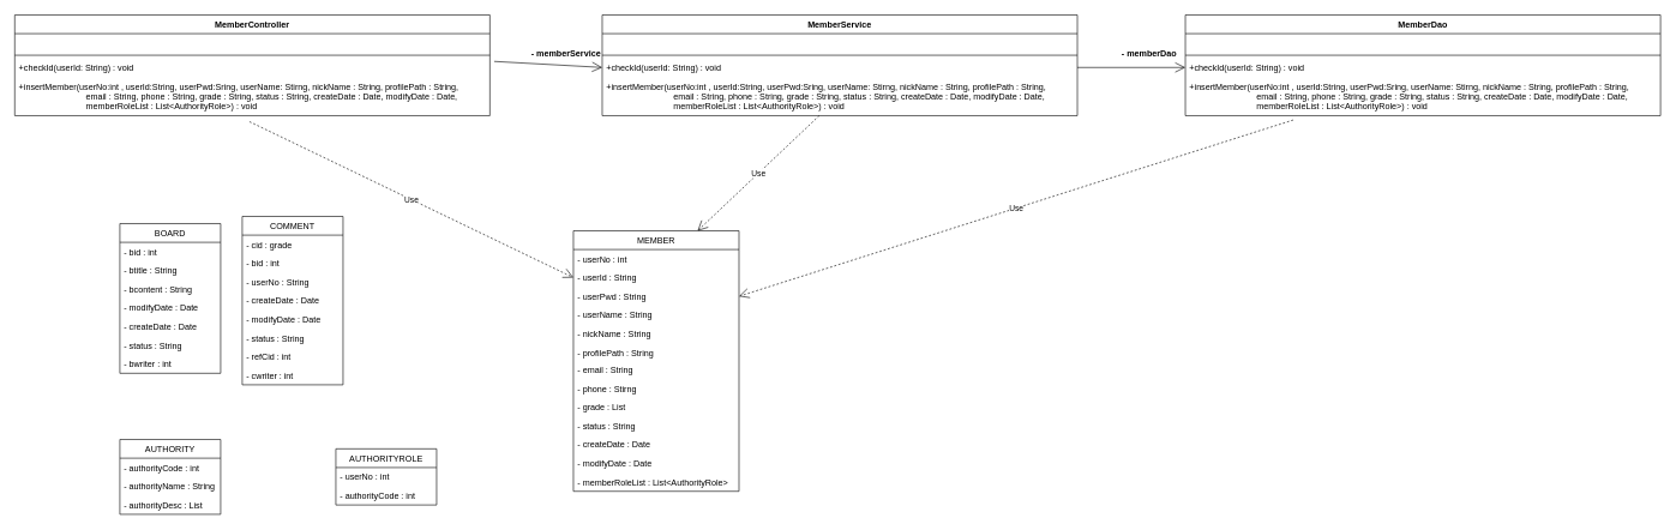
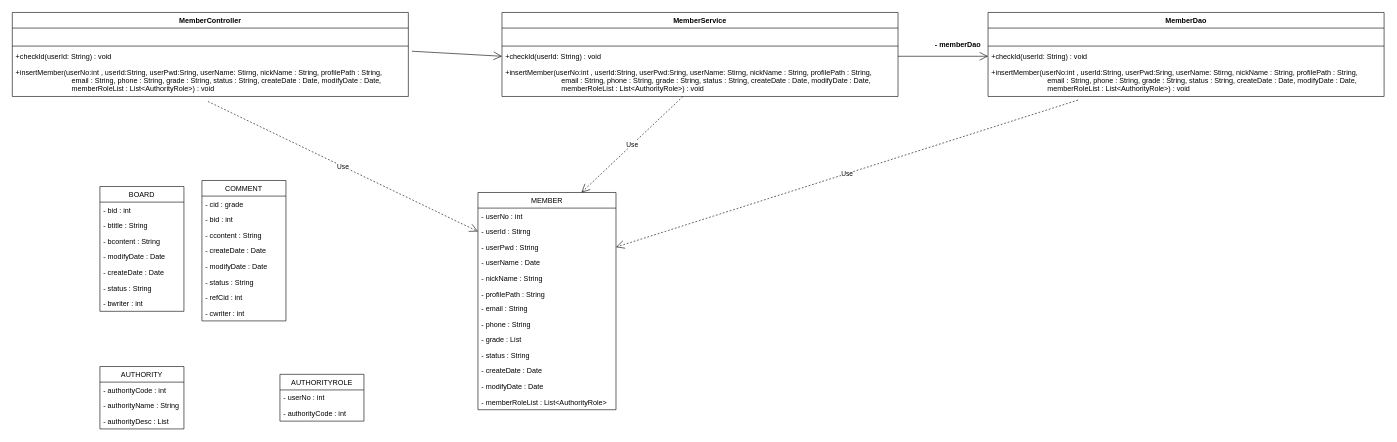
- <mxCell id="60" value="- memberService" style="text;align=center;fontStyle=1;verticalAlign=middle;spacingLeft=3;spacingRight=3;strokeColor=none;rotatable=0;points=[[0,0.5],[1,0.5]];portConstraint=eastwest;" vertex="1" parent="1"><mxGeometry x="746" y="60" width="80" height="26" as="geometry" /></mxCell>
- <mxCell id="9" value="- userId : String&#10;" style="text;strokeColor=none;fillColor=none;align=left;verticalAlign=top;spacingLeft=4;spacingRight=4;overflow=hidden;rotatable=0;points=[[0,0.5],[1,0.5]];portConstraint=eastwest;" vertex="1" parent="7"><mxGeometry y="52" width="230" height="26" as="geometry" /></mxCell>
+ <mxCell id="9" value="- userId : Stirng&#10;" style="text;strokeColor=none;fillColor=none;align=left;verticalAlign=top;spacingLeft=4;spacingRight=4;overflow=hidden;rotatable=0;points=[[0,0.5],[1,0.5]];portConstraint=eastwest;" vertex="1" parent="7"><mxGeometry y="52" width="230" height="26" as="geometry" /></mxCell>
- <mxCell id="32" value="- userNo : String" style="text;strokeColor=none;fillColor=none;align=left;verticalAlign=top;spacingLeft=4;spacingRight=4;overflow=hidden;rotatable=0;points=[[0,0.5],[1,0.5]];portConstraint=eastwest;" vertex="1" parent="29"><mxGeometry y="78" width="140" height="26" as="geometry" /></mxCell>
+ <mxCell id="32" value="- ccontent : String" style="text;strokeColor=none;fillColor=none;align=left;verticalAlign=top;spacingLeft=4;spacingRight=4;overflow=hidden;rotatable=0;points=[[0,0.5],[1,0.5]];portConstraint=eastwest;" vertex="1" parent="29"><mxGeometry y="78" width="140" height="26" as="geometry" /></mxCell>
- <mxCell id="11" value="- userName : String&#10;" style="text;strokeColor=none;fillColor=none;align=left;verticalAlign=top;spacingLeft=4;spacingRight=4;overflow=hidden;rotatable=0;points=[[0,0.5],[1,0.5]];portConstraint=eastwest;" vertex="1" parent="7"><mxGeometry y="104" width="230" height="26" as="geometry" /></mxCell>
+ <mxCell id="11" value="- userName : Date&#10;" style="text;strokeColor=none;fillColor=none;align=left;verticalAlign=top;spacingLeft=4;spacingRight=4;overflow=hidden;rotatable=0;points=[[0,0.5],[1,0.5]];portConstraint=eastwest;" vertex="1" parent="7"><mxGeometry y="104" width="230" height="26" as="geometry" /></mxCell>
- <mxCell id="15" value="- phone : Stirng&#10;" style="text;strokeColor=none;fillColor=none;align=left;verticalAlign=top;spacingLeft=4;spacingRight=4;overflow=hidden;rotatable=0;points=[[0,0.5],[1,0.5]];portConstraint=eastwest;" vertex="1" parent="7"><mxGeometry y="206" width="230" height="26" as="geometry" /></mxCell>
+ <mxCell id="15" value="- phone : String&#10;" style="text;strokeColor=none;fillColor=none;align=left;verticalAlign=top;spacingLeft=4;spacingRight=4;overflow=hidden;rotatable=0;points=[[0,0.5],[1,0.5]];portConstraint=eastwest;" vertex="1" parent="7"><mxGeometry y="206" width="230" height="26" as="geometry" /></mxCell>
